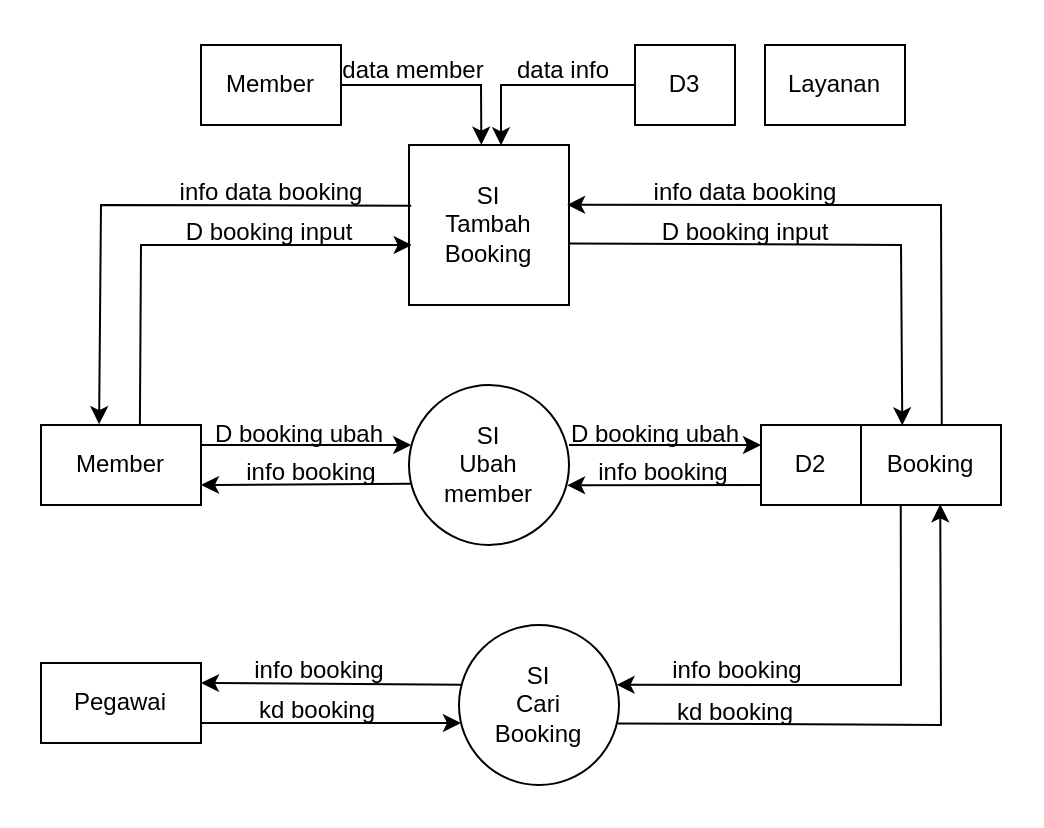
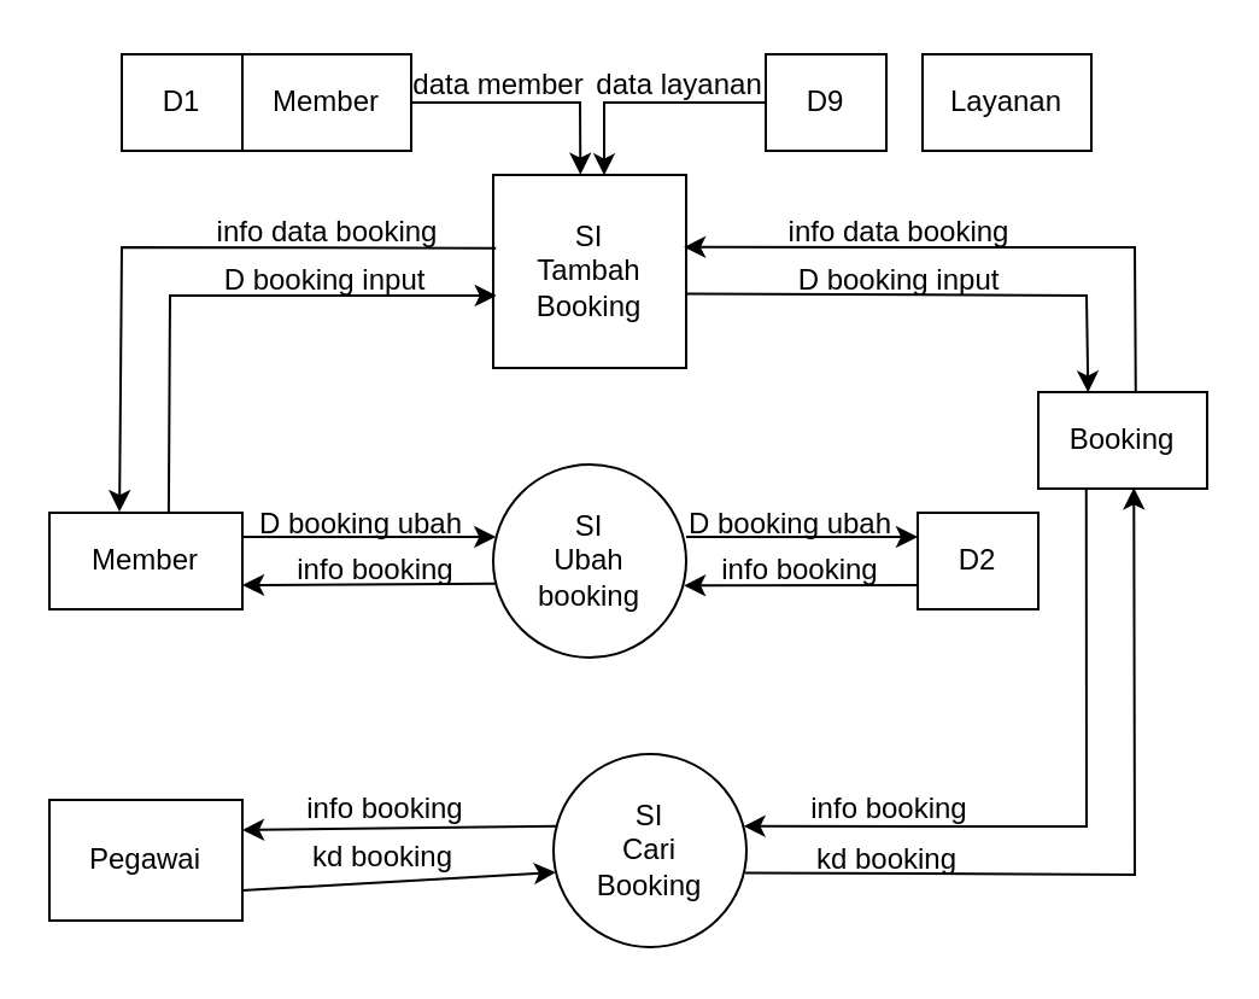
- <mxCell id="36" value="data info" style="text;html=1;align=center;verticalAlign=middle;resizable=0;points=[];autosize=1;strokeColor=none;fillColor=none;" parent="1" vertex="1"><mxGeometry x="236" y="20" width="90" height="30" as="geometry" /></mxCell>
+ <mxCell id="36" value="data layanan" style="text;html=1;align=center;verticalAlign=middle;resizable=0;points=[];autosize=1;strokeColor=none;fillColor=none;" parent="1" vertex="1"><mxGeometry x="236" y="20" width="90" height="30" as="geometry" /></mxCell>
+ <mxCell id="38" value="D1" style="rounded=0;whiteSpace=wrap;html=1;" vertex="1" parent="1"><mxGeometry x="50" y="22" width="50" height="40" as="geometry" /></mxCell>
- <mxCell id="34" value="D3" style="rounded=0;whiteSpace=wrap;html=1;" parent="1" vertex="1"><mxGeometry x="317" y="22" width="50" height="40" as="geometry" /></mxCell>
+ <mxCell id="34" value="D9" style="rounded=0;whiteSpace=wrap;html=1;" parent="1" vertex="1"><mxGeometry x="317" y="22" width="50" height="40" as="geometry" /></mxCell>
- <mxCell id="3" value="SI&lt;div&gt;Ubah&lt;br&gt;&lt;div&gt;member&lt;/div&gt;&lt;/div&gt;" style="ellipse;whiteSpace=wrap;html=1;" parent="1" vertex="1"><mxGeometry x="204" y="192" width="80" height="80" as="geometry" /></mxCell>
+ <mxCell id="3" value="SI&lt;div&gt;Ubah&lt;br&gt;&lt;div&gt;booking&lt;/div&gt;&lt;/div&gt;" style="ellipse;whiteSpace=wrap;html=1;" parent="1" vertex="1"><mxGeometry x="204" y="192" width="80" height="80" as="geometry" /></mxCell>
- <mxCell id="10" value="Booking" style="rounded=0;whiteSpace=wrap;html=1;" parent="1" vertex="1"><mxGeometry x="430" y="212" width="70" height="40" as="geometry" /></mxCell>
+ <mxCell id="10" value="Booking" style="rounded=0;whiteSpace=wrap;html=1;" parent="1" vertex="1"><mxGeometry x="430" y="162" width="70" height="40" as="geometry" /></mxCell>
- <mxCell id="30" value="Pegawai" style="rounded=0;whiteSpace=wrap;html=1;" parent="1" vertex="1"><mxGeometry x="20" y="331" width="80" height="40" as="geometry" /></mxCell>
+ <mxCell id="30" value="Pegawai" style="rounded=0;whiteSpace=wrap;html=1;" parent="1" vertex="1"><mxGeometry x="20" y="331" width="80" height="50" as="geometry" /></mxCell>
